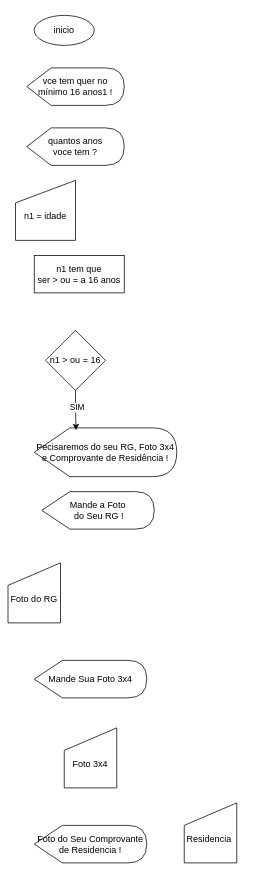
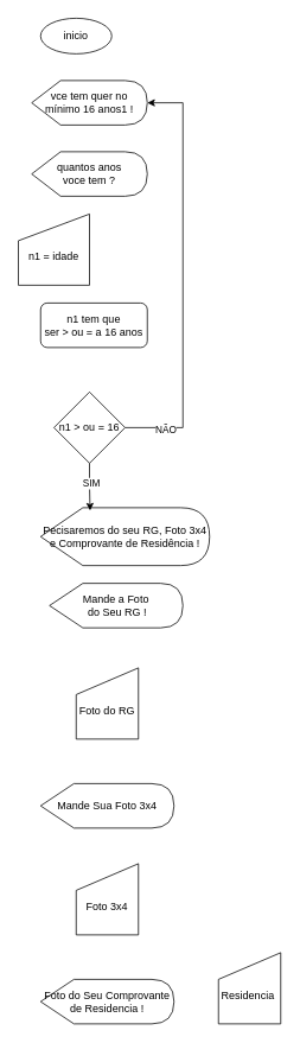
+ <mxCell id="7" style="edgeStyle=orthogonalEdgeStyle;rounded=0;orthogonalLoop=1;jettySize=auto;html=1;exitX=1;exitY=0.5;exitDx=0;exitDy=0;entryX=1;entryY=0.5;entryDx=0;entryDy=0;entryPerimeter=0;" edge="1" parent="1" source="9" target="3"><mxGeometry relative="1" as="geometry"><mxPoint x="225" y="140" as="targetPoint" /><Array as="points"><mxPoint x="205" y="480" /><mxPoint x="205" y="115" /></Array></mxGeometry></mxCell>
+ <mxCell id="8" value="&lt;font style=&quot;vertical-align: inherit;&quot;&gt;&lt;font style=&quot;vertical-align: inherit;&quot;&gt;NÃO&lt;/font&gt;&lt;/font&gt;" style="edgeLabel;html=1;align=center;verticalAlign=middle;resizable=0;points=[];" vertex="1" connectable="0" parent="7"><mxGeometry x="-0.809" y="-2" relative="1" as="geometry"><mxPoint as="offset" /></mxGeometry></mxCell>
- <mxCell id="6" value="&lt;font style=&quot;&quot;&gt;&lt;font style=&quot;&quot;&gt;&lt;font style=&quot;&quot;&gt;&lt;font style=&quot;&quot;&gt;&lt;font style=&quot;&quot;&gt;&lt;font style=&quot;&quot;&gt;&lt;font style=&quot;&quot;&gt;&lt;font style=&quot;&quot;&gt;&lt;span style=&quot;vertical-align: inherit;&quot;&gt;&lt;font style=&quot;vertical-align: inherit;&quot;&gt;&lt;font style=&quot;vertical-align: inherit;&quot;&gt;n1 tem que&lt;br&gt;&amp;nbsp;ser &amp;gt; ou = a 16 anos&amp;nbsp;&lt;/font&gt;&lt;/font&gt;&lt;/span&gt;&lt;/font&gt;&lt;/font&gt;&lt;/font&gt;&lt;/font&gt;&lt;/font&gt;&lt;/font&gt;&lt;/font&gt;&lt;/font&gt;" style="rounded=0;whiteSpace=wrap;html=1;" vertex="1" parent="1"><mxGeometry x="45" y="340" width="120" height="50" as="geometry" /></mxCell>
+ <mxCell id="6" value="&lt;font style=&quot;&quot;&gt;&lt;font style=&quot;&quot;&gt;&lt;font style=&quot;&quot;&gt;&lt;font style=&quot;&quot;&gt;&lt;font style=&quot;&quot;&gt;&lt;font style=&quot;&quot;&gt;&lt;font style=&quot;&quot;&gt;&lt;font style=&quot;&quot;&gt;&lt;span style=&quot;vertical-align: inherit;&quot;&gt;&lt;font style=&quot;vertical-align: inherit;&quot;&gt;&lt;font style=&quot;vertical-align: inherit;&quot;&gt;n1 tem que&lt;br&gt;&amp;nbsp;ser &amp;gt; ou = a 16 anos&amp;nbsp;&lt;/font&gt;&lt;/font&gt;&lt;/span&gt;&lt;/font&gt;&lt;/font&gt;&lt;/font&gt;&lt;/font&gt;&lt;/font&gt;&lt;/font&gt;&lt;/font&gt;&lt;/font&gt;" style="whiteSpace=wrap;html=1;rounded=1;" vertex="1" parent="1"><mxGeometry x="45" y="340" width="120" height="50" as="geometry" /></mxCell>
- <mxCell id="16" value="&amp;nbsp;&lt;br&gt;&lt;font style=&quot;vertical-align: inherit;&quot;&gt;&lt;font style=&quot;vertical-align: inherit;&quot;&gt;&lt;font style=&quot;vertical-align: inherit;&quot;&gt;&lt;font style=&quot;vertical-align: inherit;&quot;&gt;Foto do RG&lt;/font&gt;&lt;/font&gt;&lt;/font&gt;&lt;/font&gt;" style="shape=manualInput;whiteSpace=wrap;html=1;" vertex="1" parent="1"><mxGeometry x="10" y="750" width="70" height="80" as="geometry" /></mxCell>
+ <mxCell id="16" value="&amp;nbsp;&lt;br&gt;&lt;font style=&quot;vertical-align: inherit;&quot;&gt;&lt;font style=&quot;vertical-align: inherit;&quot;&gt;&lt;font style=&quot;vertical-align: inherit;&quot;&gt;&lt;font style=&quot;vertical-align: inherit;&quot;&gt;Foto do RG&lt;/font&gt;&lt;/font&gt;&lt;/font&gt;&lt;/font&gt;" style="shape=manualInput;whiteSpace=wrap;html=1;" vertex="1" parent="1"><mxGeometry x="85" y="750" width="70" height="80" as="geometry" /></mxCell>
